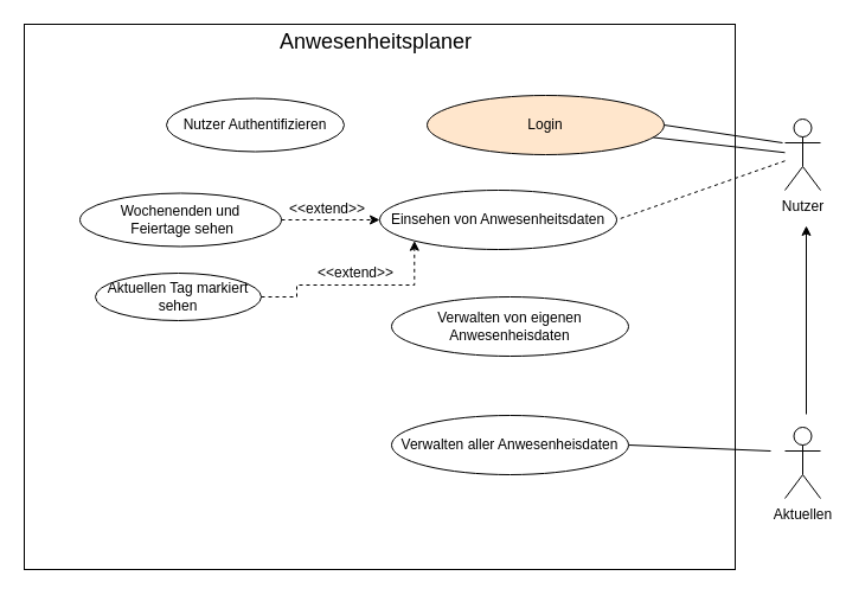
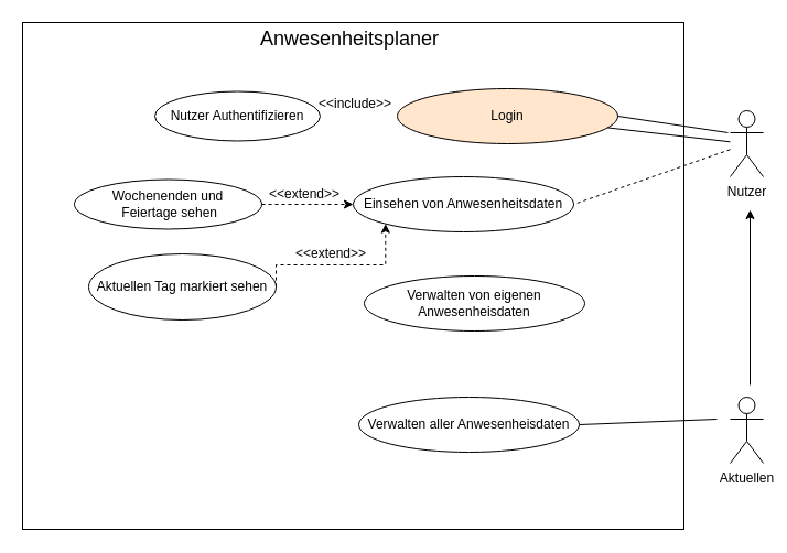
+ <mxCell id="12" value="&amp;lt;&amp;lt;include&amp;gt;&amp;gt;" style="text;html=1;strokeColor=none;fillColor=none;align=center;verticalAlign=middle;whiteSpace=wrap;rounded=0;" parent="1" vertex="1"><mxGeometry x="292" y="79" width="60" height="30" as="geometry" /></mxCell>
- <mxCell id="20" value="Aktuellen Tag markiert sehen" style="ellipse;whiteSpace=wrap;html=1;" parent="1" vertex="1"><mxGeometry x="80" y="230" width="140" height="40" as="geometry" /></mxCell>
+ <mxCell id="20" value="Aktuellen Tag markiert sehen" style="ellipse;whiteSpace=wrap;html=1;" parent="1" vertex="1"><mxGeometry x="80" y="230" width="170" height="60" as="geometry" /></mxCell>
- <mxCell id="14" value="Verwalten aller Anwesenheisdaten" style="ellipse;whiteSpace=wrap;html=1;" parent="1" vertex="1"><mxGeometry x="330" y="350" width="200" height="50" as="geometry" /></mxCell>
+ <mxCell id="14" value="Verwalten aller Anwesenheisdaten" style="ellipse;whiteSpace=wrap;html=1;" parent="1" vertex="1"><mxGeometry x="325" y="360" width="200" height="50" as="geometry" /></mxCell>
